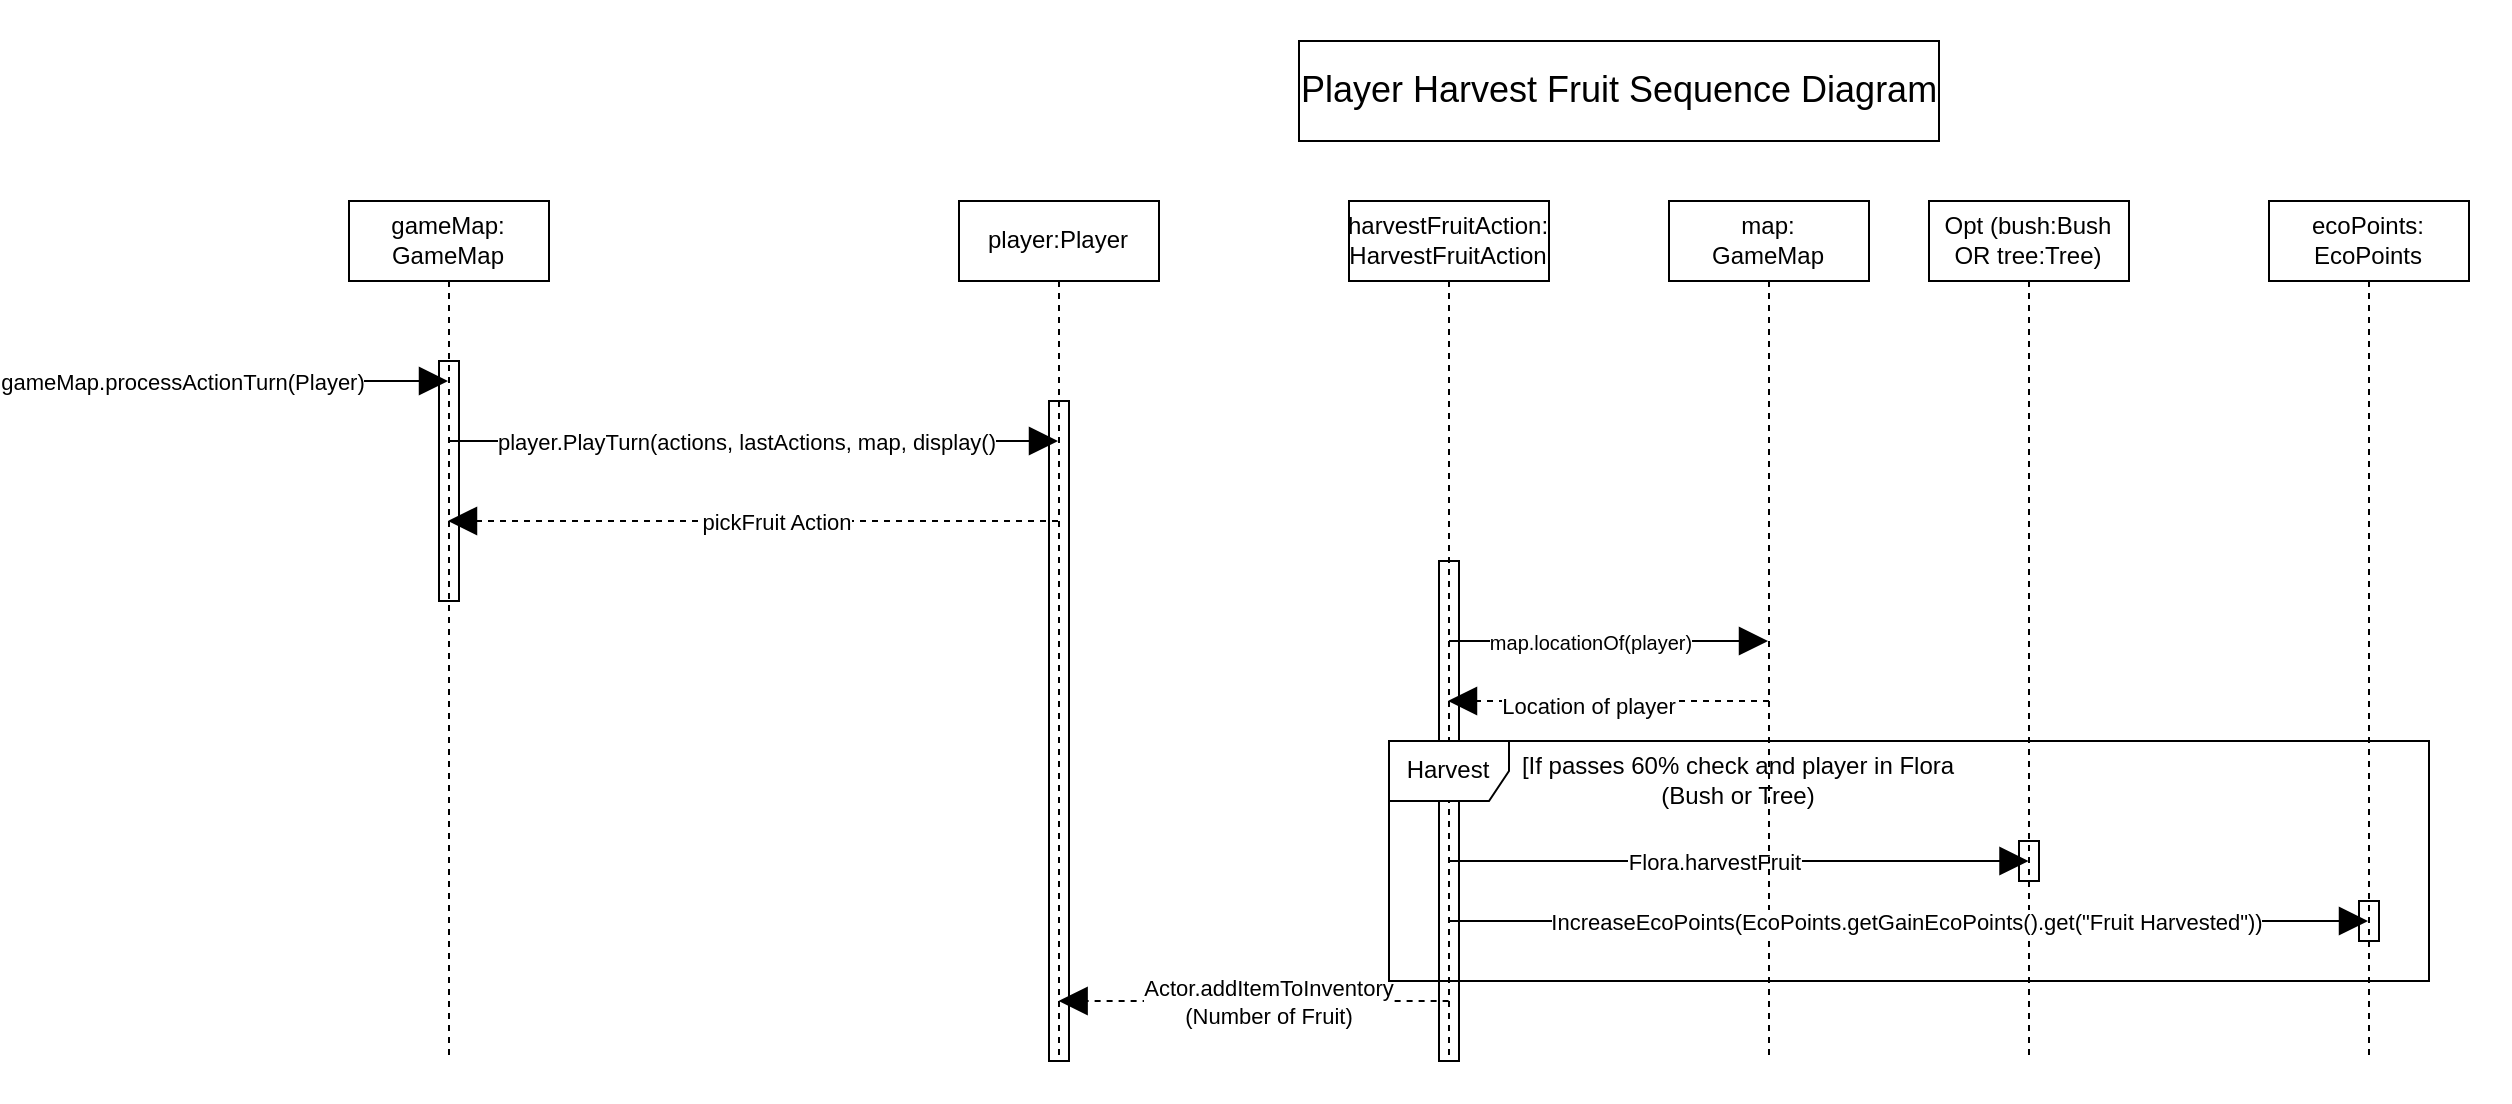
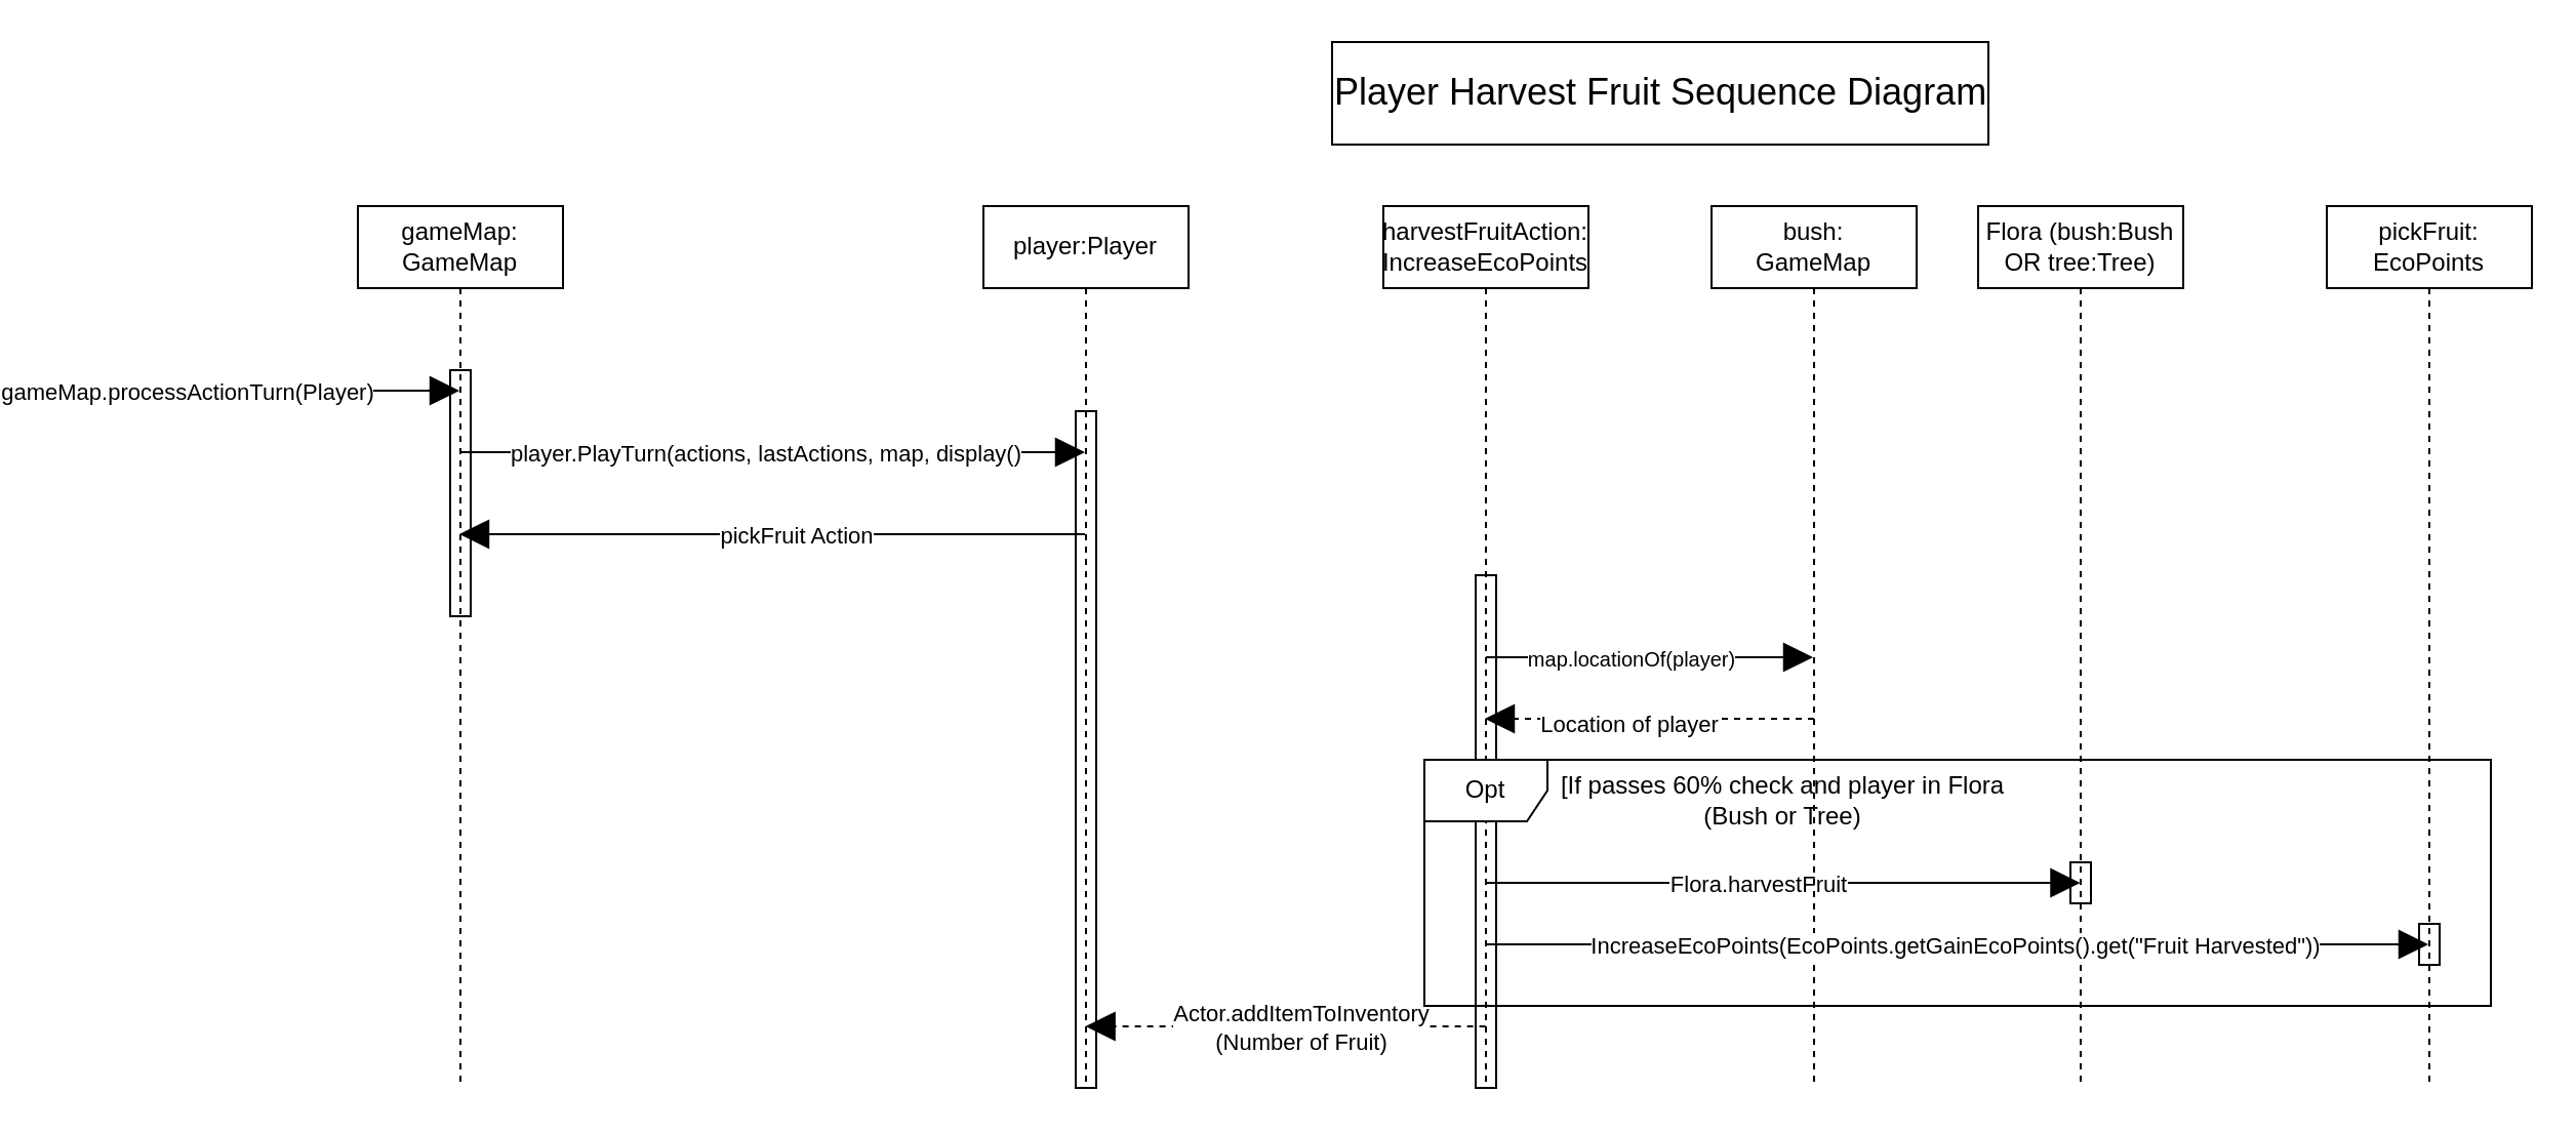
- <mxCell id="13" value="harvestFruitAction:&lt;br&gt;HarvestFruitAction" style="shape=umlLifeline;perimeter=lifelinePerimeter;whiteSpace=wrap;html=1;container=1;collapsible=0;recursiveResize=0;outlineConnect=0;" parent="1" vertex="1"><mxGeometry x="670" y="100" width="100" height="430" as="geometry" /></mxCell>
+ <mxCell id="13" value="harvestFruitAction:&lt;br&gt;IncreaseEcoPoints" style="shape=umlLifeline;perimeter=lifelinePerimeter;whiteSpace=wrap;html=1;container=1;collapsible=0;recursiveResize=0;outlineConnect=0;" parent="1" vertex="1"><mxGeometry x="670" y="100" width="100" height="430" as="geometry" /></mxCell>
- <mxCell id="21" value="map:&lt;br&gt;GameMap" style="shape=umlLifeline;perimeter=lifelinePerimeter;whiteSpace=wrap;html=1;container=1;collapsible=0;recursiveResize=0;outlineConnect=0;" parent="1" vertex="1"><mxGeometry x="830" y="100" width="100" height="430" as="geometry" /></mxCell>
+ <mxCell id="21" value="bush:&lt;br&gt;GameMap" style="shape=umlLifeline;perimeter=lifelinePerimeter;whiteSpace=wrap;html=1;container=1;collapsible=0;recursiveResize=0;outlineConnect=0;" parent="1" vertex="1"><mxGeometry x="830" y="100" width="100" height="430" as="geometry" /></mxCell>
- <mxCell id="12" value="Opt (bush:Bush OR tree:Tree)" style="shape=umlLifeline;perimeter=lifelinePerimeter;whiteSpace=wrap;html=1;container=1;collapsible=0;recursiveResize=0;outlineConnect=0;" parent="1" vertex="1"><mxGeometry x="960" y="100" width="100" height="430" as="geometry" /></mxCell>
+ <mxCell id="12" value="Flora (bush:Bush OR tree:Tree)" style="shape=umlLifeline;perimeter=lifelinePerimeter;whiteSpace=wrap;html=1;container=1;collapsible=0;recursiveResize=0;outlineConnect=0;" parent="1" vertex="1"><mxGeometry x="960" y="100" width="100" height="430" as="geometry" /></mxCell>
- <mxCell id="27" value="ecoPoints:&lt;br&gt;EcoPoints" style="shape=umlLifeline;perimeter=lifelinePerimeter;whiteSpace=wrap;html=1;container=1;collapsible=0;recursiveResize=0;outlineConnect=0;" parent="1" vertex="1"><mxGeometry x="1130" y="100" width="100" height="430" as="geometry" /></mxCell>
+ <mxCell id="27" value="pickFruit:&lt;br&gt;EcoPoints" style="shape=umlLifeline;perimeter=lifelinePerimeter;whiteSpace=wrap;html=1;container=1;collapsible=0;recursiveResize=0;outlineConnect=0;" parent="1" vertex="1"><mxGeometry x="1130" y="100" width="100" height="430" as="geometry" /></mxCell>
- <mxCell id="10" value="" style="endArrow=block;dashed=1;endFill=1;endSize=12;html=1;" parent="1" source="6" target="2" edge="1"><mxGeometry width="160" relative="1" as="geometry"><mxPoint x="450" y="270" as="sourcePoint" /><mxPoint x="310" y="270" as="targetPoint" /><Array as="points"><mxPoint x="370" y="260" /></Array></mxGeometry></mxCell>
+ <mxCell id="10" value="" style="endArrow=block;dashed=0;endFill=1;endSize=12;html=1;" parent="1" source="6" target="2" edge="1"><mxGeometry width="160" relative="1" as="geometry"><mxPoint x="450" y="270" as="sourcePoint" /><mxPoint x="310" y="270" as="targetPoint" /><Array as="points"><mxPoint x="370" y="260" /></Array></mxGeometry></mxCell>
- <mxCell id="24" value="Harvest" style="shape=umlFrame;whiteSpace=wrap;html=1;" parent="1" vertex="1"><mxGeometry x="690" y="370" width="520" height="120" as="geometry" /></mxCell>
+ <mxCell id="24" value="Opt" style="shape=umlFrame;whiteSpace=wrap;html=1;" parent="1" vertex="1"><mxGeometry x="690" y="370" width="520" height="120" as="geometry" /></mxCell>
